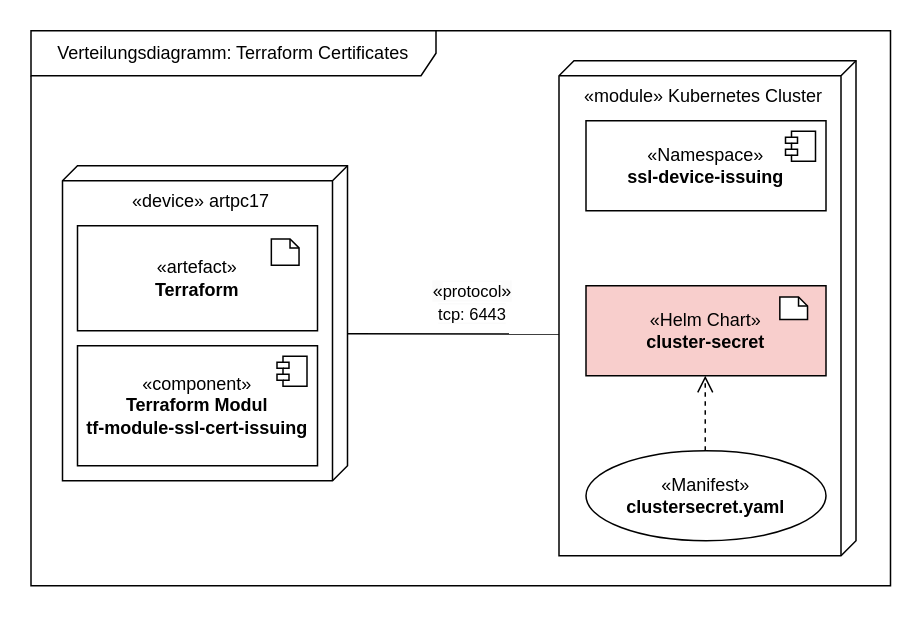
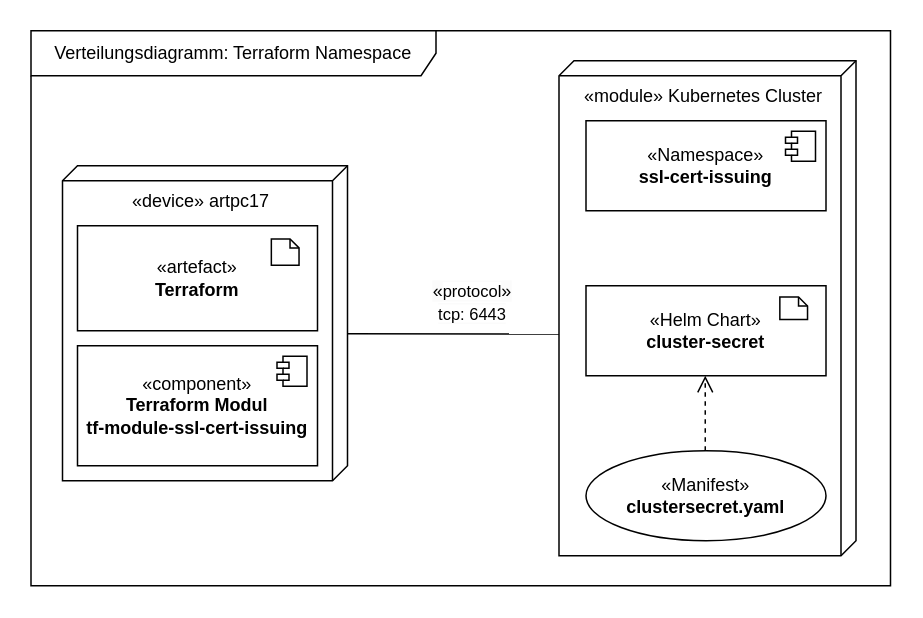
- <mxCell id="10" value="Verteilungsdiagramm: Terraform Certificates" style="shape=umlFrame;whiteSpace=wrap;html=1;pointerEvents=0;recursiveResize=0;container=1;collapsible=0;width=270;height=30;" vertex="1" parent="1"><mxGeometry x="20" y="20" width="573" height="370" as="geometry" /></mxCell>
+ <mxCell id="10" value="Verteilungsdiagramm: Terraform Namespace" style="shape=umlFrame;whiteSpace=wrap;html=1;pointerEvents=0;recursiveResize=0;container=1;collapsible=0;width=270;height=30;" vertex="1" parent="1"><mxGeometry x="20" y="20" width="573" height="370" as="geometry" /></mxCell>
- <mxCell id="12" value="«Namespace»&lt;b&gt;&lt;br&gt;ssl-device-issuing&lt;/b&gt;" style="html=1;dropTarget=0;whiteSpace=wrap;" vertex="1" parent="10"><mxGeometry x="370" y="60" width="160" height="60" as="geometry" /></mxCell>
+ <mxCell id="12" value="«Namespace»&lt;b&gt;&lt;br&gt;ssl-cert-issuing&lt;/b&gt;" style="html=1;dropTarget=0;whiteSpace=wrap;" vertex="1" parent="10"><mxGeometry x="370" y="60" width="160" height="60" as="geometry" /></mxCell>
- <mxCell id="15" value="«Helm Chart»&lt;br&gt;&lt;b&gt;cluster-secret&lt;/b&gt;" style="html=1;dropTarget=0;whiteSpace=wrap;fillColor=#f8cecc;" vertex="1" parent="14"><mxGeometry width="160" height="60" as="geometry" /></mxCell>
+ <mxCell id="15" value="«Helm Chart»&lt;br&gt;&lt;b&gt;cluster-secret&lt;/b&gt;" style="html=1;dropTarget=0;whiteSpace=wrap;" vertex="1" parent="14"><mxGeometry width="160" height="60" as="geometry" /></mxCell>
